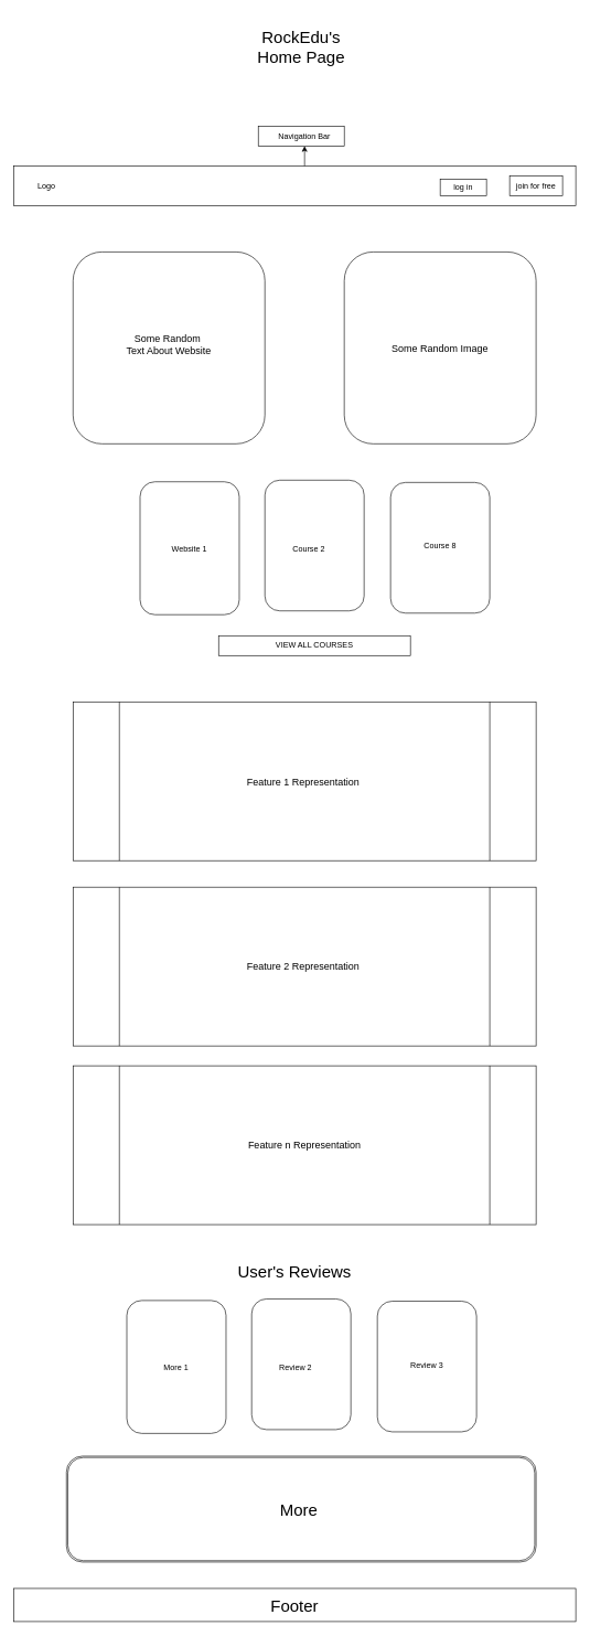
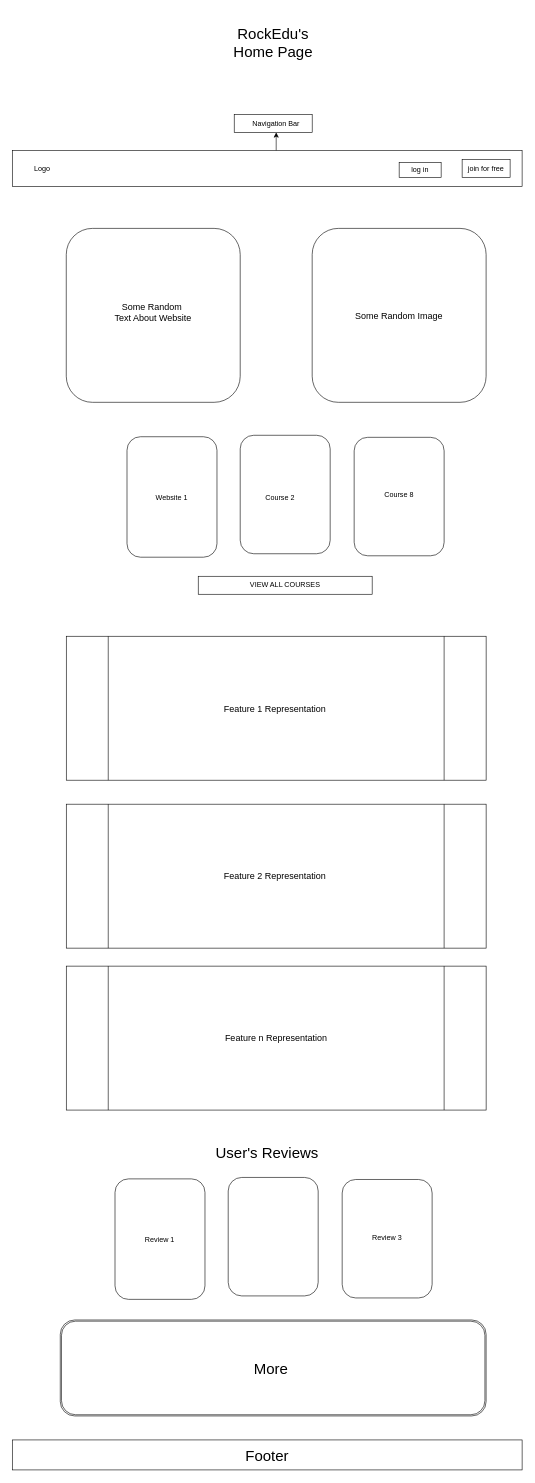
- <mxCell id="35" value="More 1" style="text;html=1;strokeColor=none;fillColor=none;align=center;verticalAlign=middle;whiteSpace=wrap;rounded=0;" vertex="1" parent="33"><mxGeometry x="31.609" y="44.913" width="85.531" height="92.633" as="geometry" /></mxCell>
+ <mxCell id="35" value="Review 1" style="text;html=1;strokeColor=none;fillColor=none;align=center;verticalAlign=middle;whiteSpace=wrap;rounded=0;" vertex="1" parent="33"><mxGeometry x="31.609" y="44.913" width="85.531" height="92.633" as="geometry" /></mxCell>
- <mxCell id="38" value="Review 2" style="text;html=1;strokeColor=none;fillColor=none;align=center;verticalAlign=middle;whiteSpace=wrap;rounded=0;" vertex="1" parent="36"><mxGeometry x="26.25" y="48.254" width="80.5" height="90.993" as="geometry" /></mxCell>
